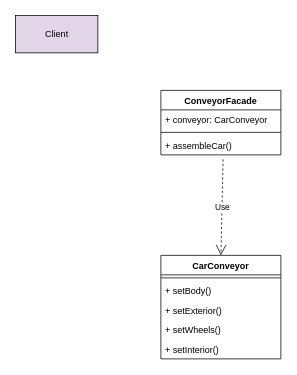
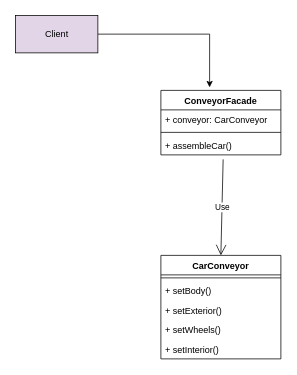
+ <mxCell id="12" style="edgeStyle=orthogonalEdgeStyle;rounded=0;orthogonalLoop=1;jettySize=auto;html=1;exitX=1;exitY=0.5;exitDx=0;exitDy=0;entryX=0.406;entryY=-0.047;entryDx=0;entryDy=0;entryPerimeter=0;" edge="1" parent="1" source="13" target="8"><mxGeometry relative="1" as="geometry" /></mxCell>
- <mxCell id="14" value="Use" style="endArrow=open;endSize=12;dashed=1;html=1;entryX=0.5;entryY=0;entryDx=0;entryDy=0;exitX=0.519;exitY=1.231;exitDx=0;exitDy=0;exitPerimeter=0;" edge="1" parent="1" source="11" target="2"><mxGeometry width="160" relative="1" as="geometry"><mxPoint x="210" y="200" as="sourcePoint" /><mxPoint x="370" y="200" as="targetPoint" /></mxGeometry></mxCell>
+ <mxCell id="14" value="Use" style="endArrow=open;endSize=12;dashed=0;html=1;entryX=0.5;entryY=0;entryDx=0;entryDy=0;exitX=0.519;exitY=1.231;exitDx=0;exitDy=0;exitPerimeter=0;" edge="1" parent="1" source="11" target="2"><mxGeometry width="160" relative="1" as="geometry"><mxPoint x="210" y="200" as="sourcePoint" /><mxPoint x="370" y="200" as="targetPoint" /></mxGeometry></mxCell>
